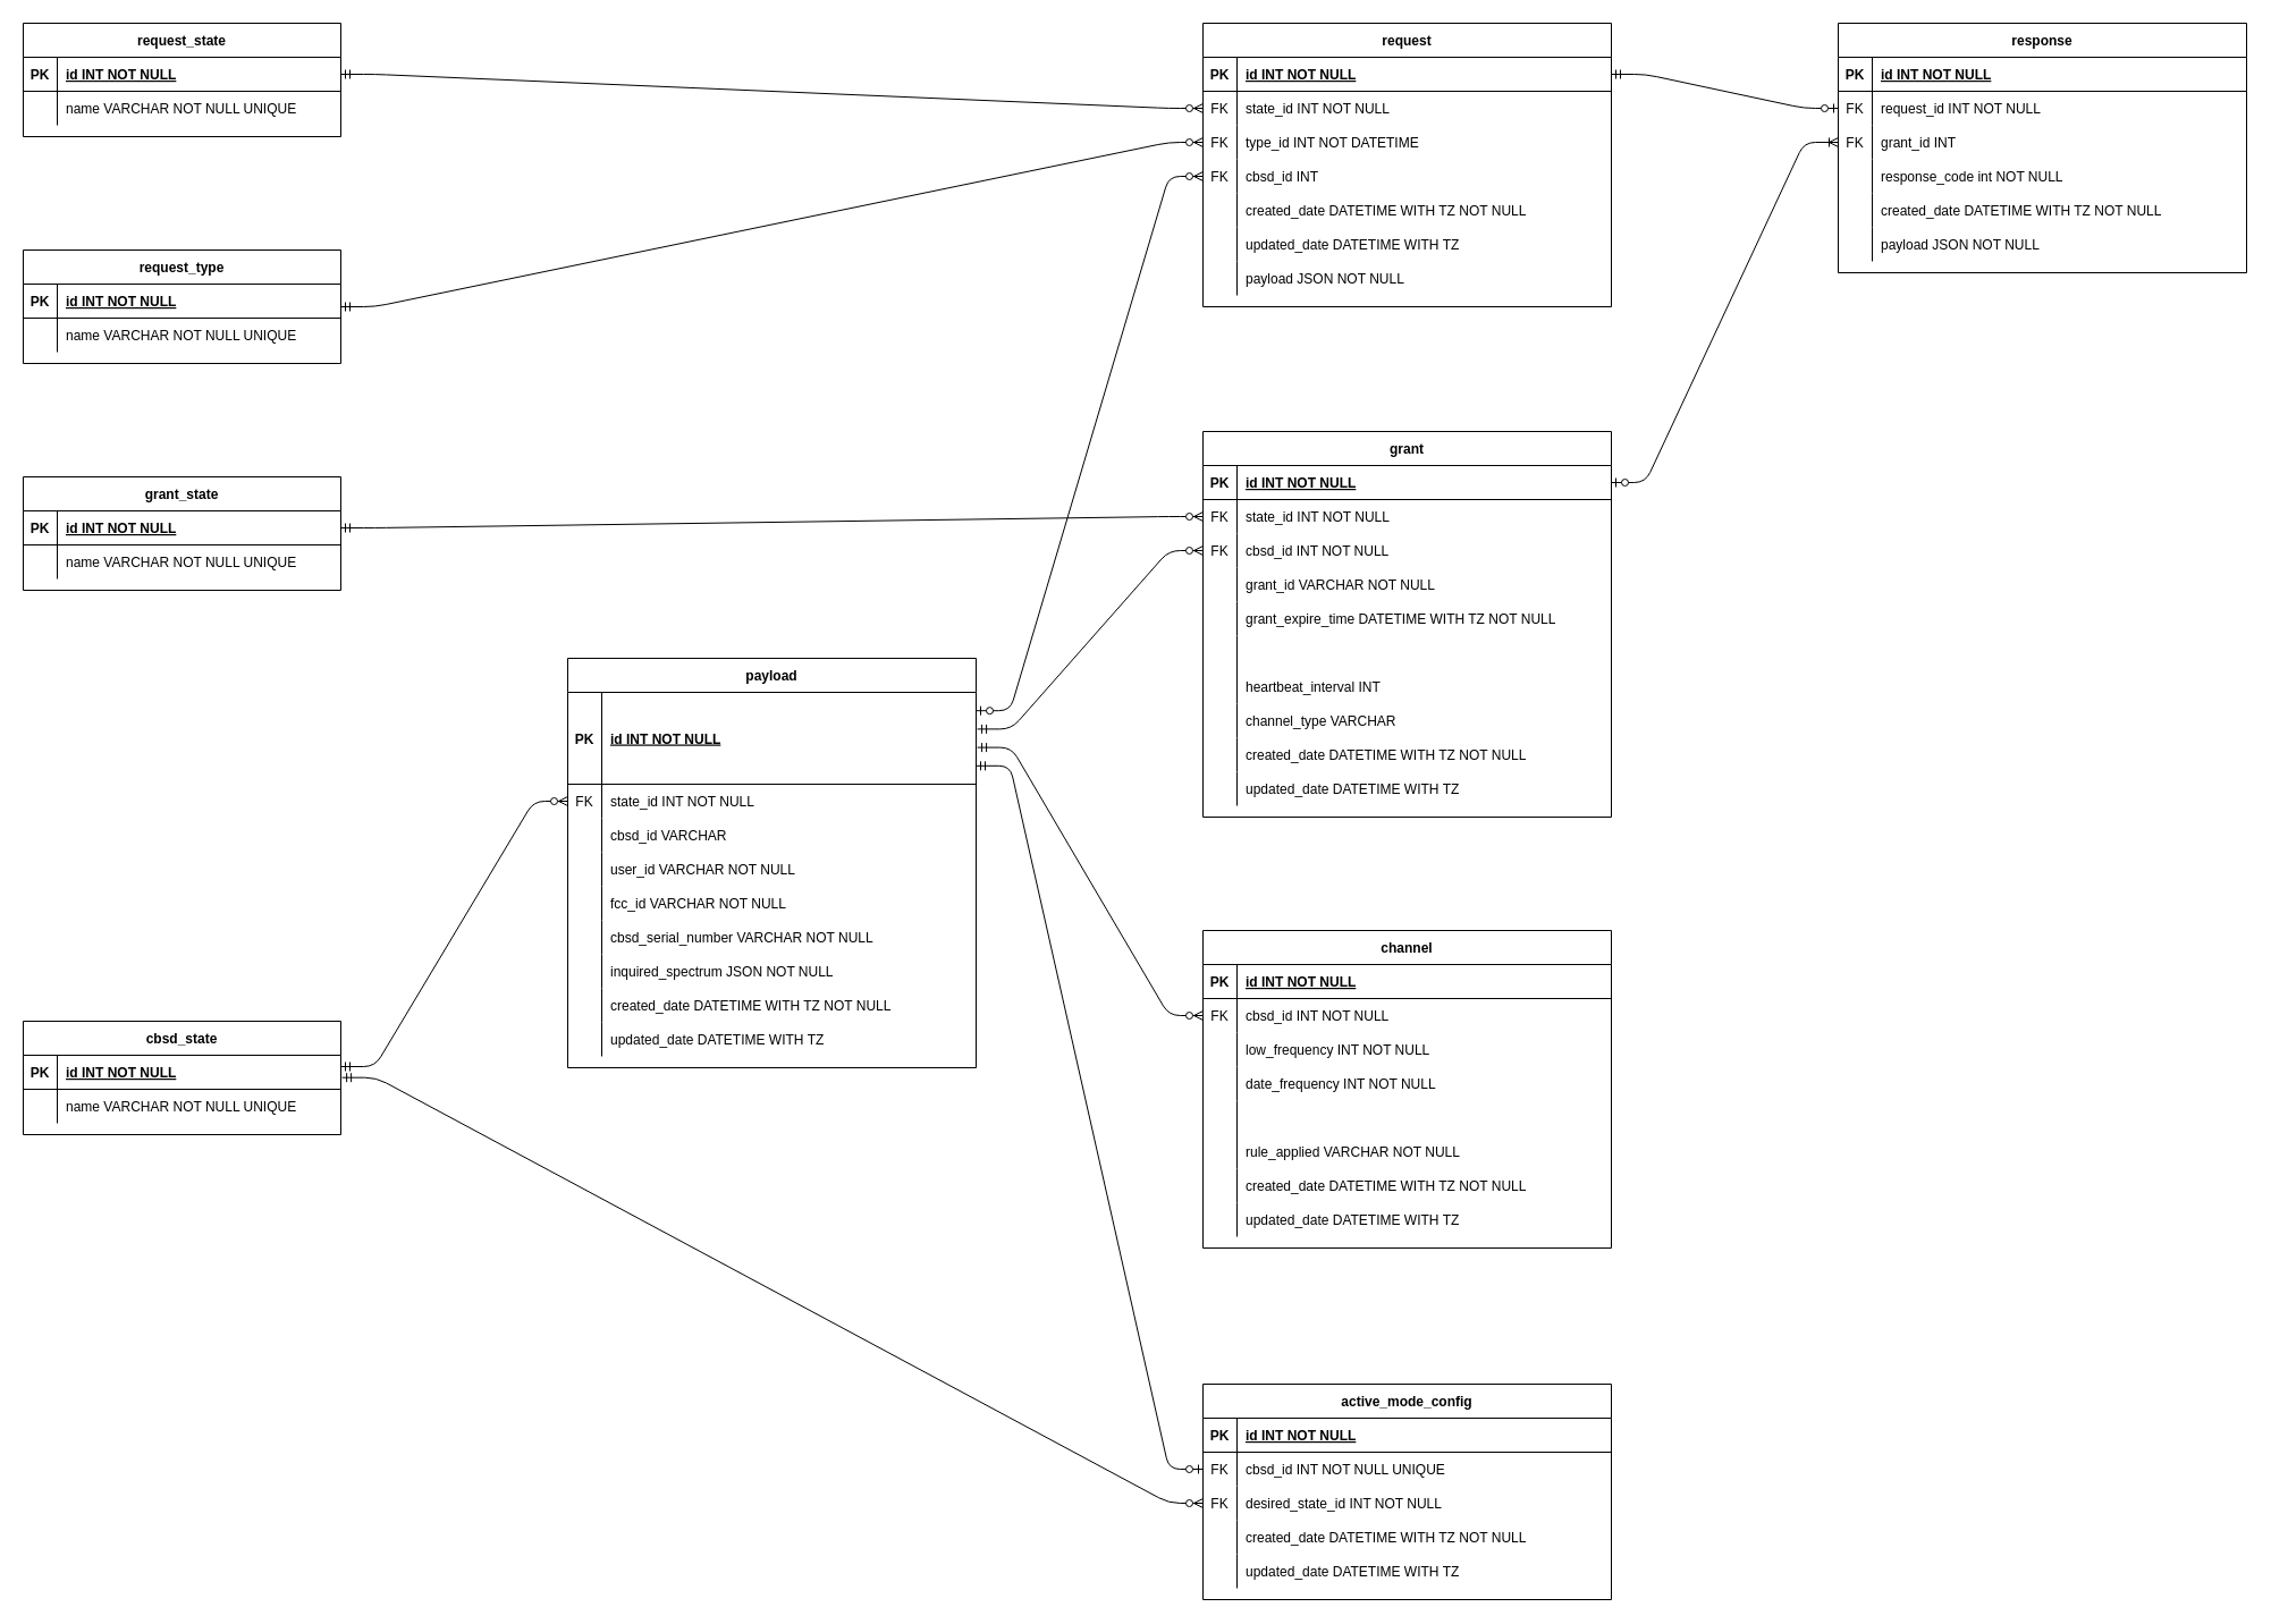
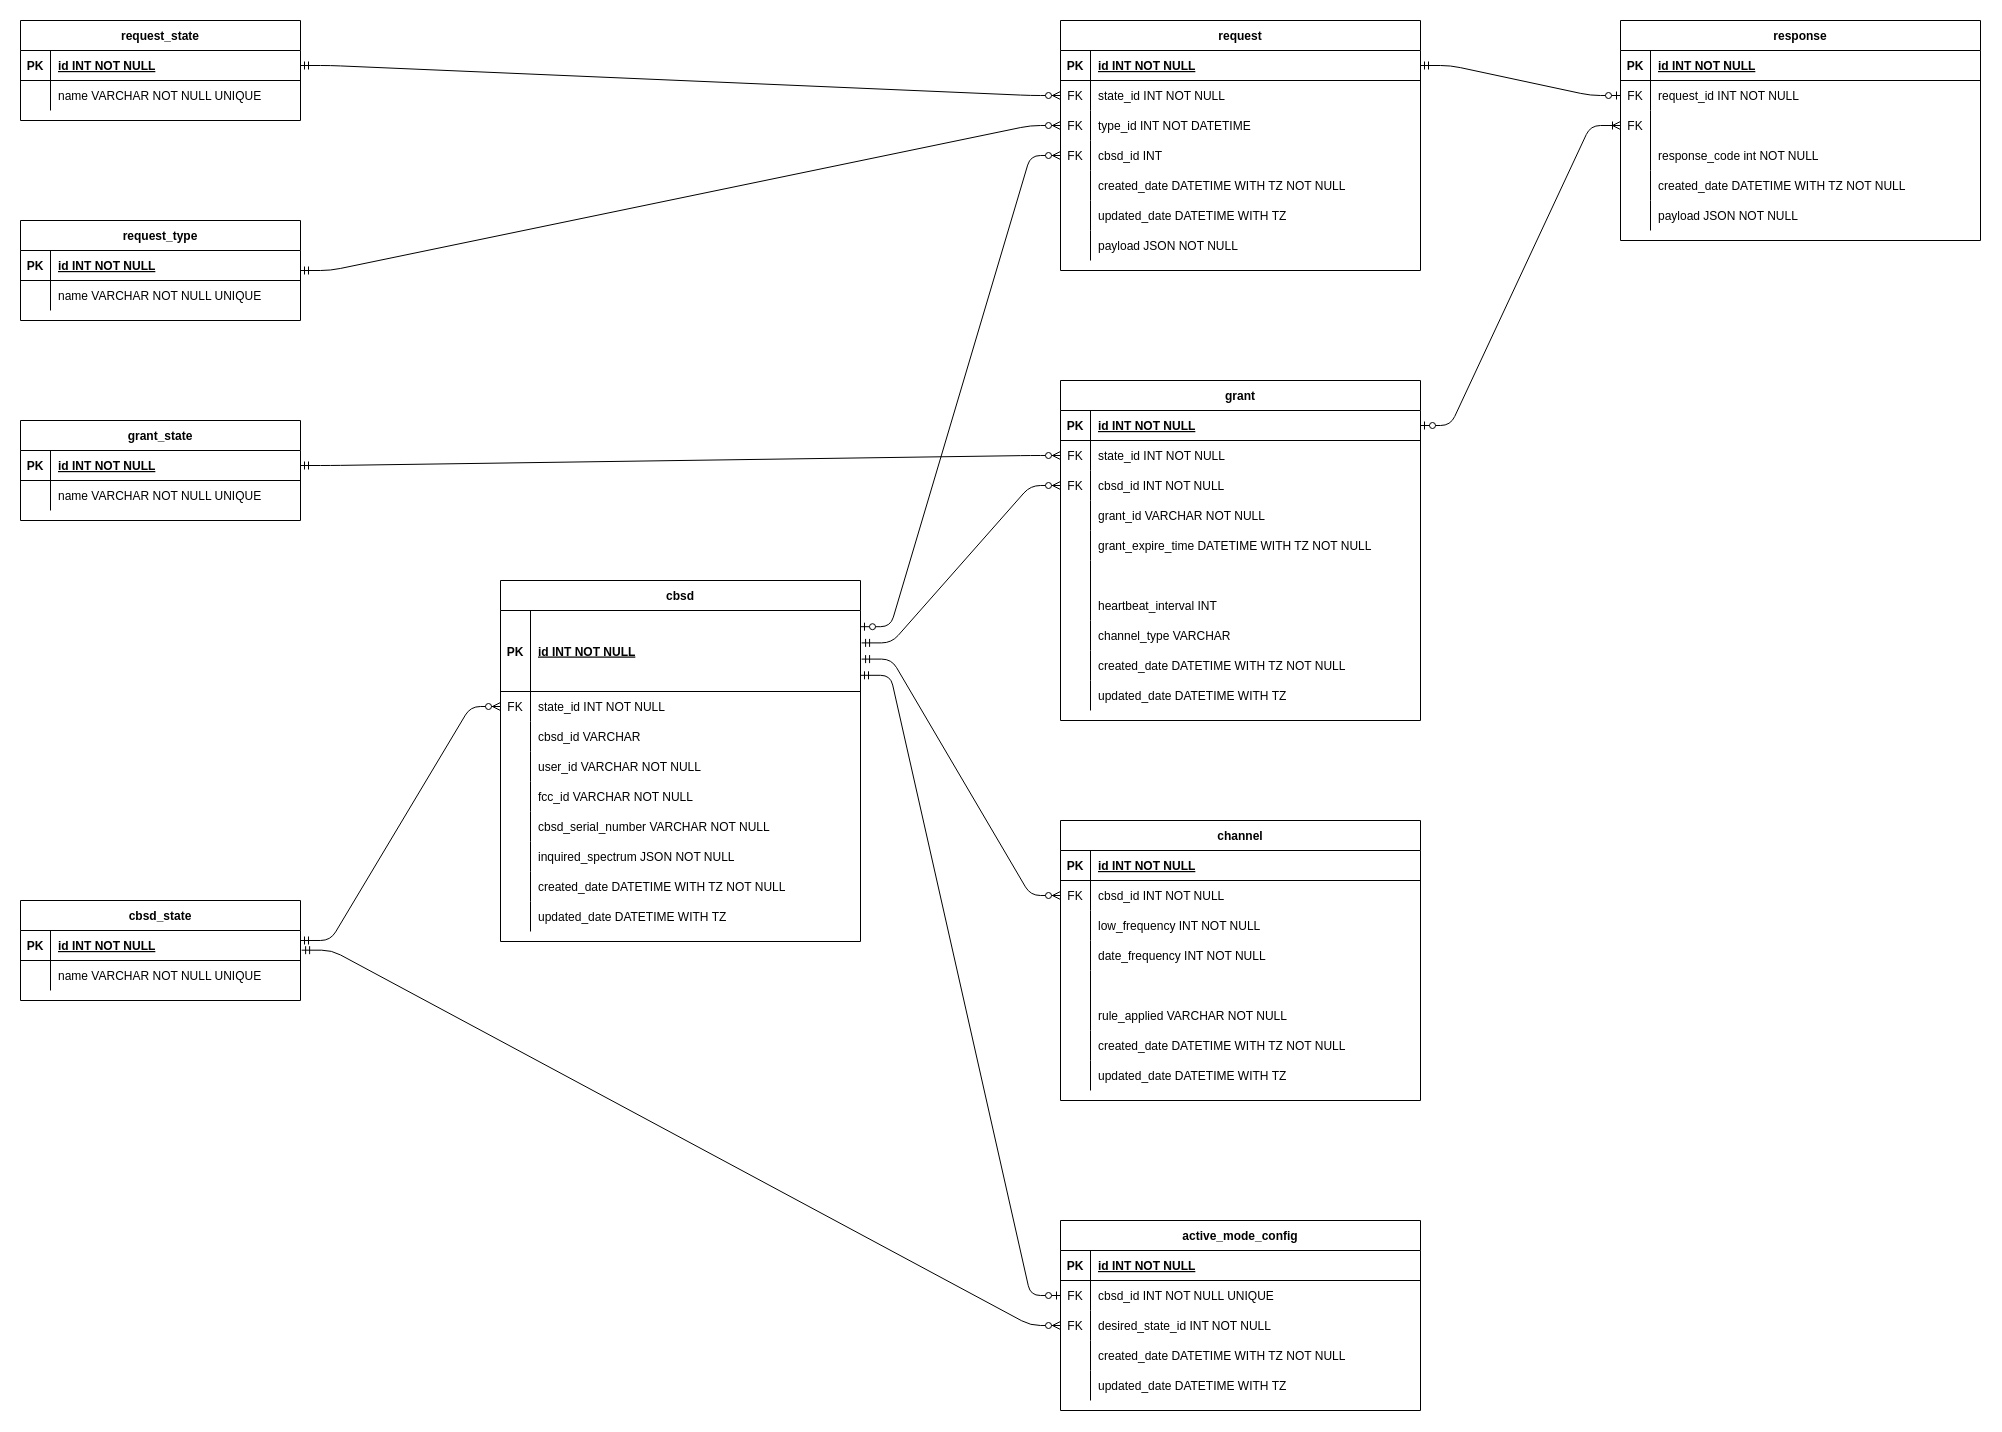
- <mxCell id="57" value="grant_id INT" style="shape=partialRectangle;overflow=hidden;connectable=0;fillColor=none;top=0;left=0;bottom=0;right=0;align=left;spacingLeft=6;" parent="55" vertex="1"><mxGeometry x="30" width="330" height="30" as="geometry" /></mxCell>
- <mxCell id="99" value="payload" style="shape=table;startSize=30;container=1;collapsible=1;childLayout=tableLayout;fixedRows=1;rowLines=0;fontStyle=1;align=center;resizeLast=1;fontSize=12;" parent="1" vertex="1"><mxGeometry x="500" y="580" width="360" height="361" as="geometry"><mxRectangle x="450" y="550" width="70" height="30" as="alternateBounds" /></mxGeometry></mxCell>
+ <mxCell id="99" value="cbsd" style="shape=table;startSize=30;container=1;collapsible=1;childLayout=tableLayout;fixedRows=1;rowLines=0;fontStyle=1;align=center;resizeLast=1;fontSize=12;" parent="1" vertex="1"><mxGeometry x="500" y="580" width="360" height="361" as="geometry"><mxRectangle x="450" y="550" width="70" height="30" as="alternateBounds" /></mxGeometry></mxCell>
